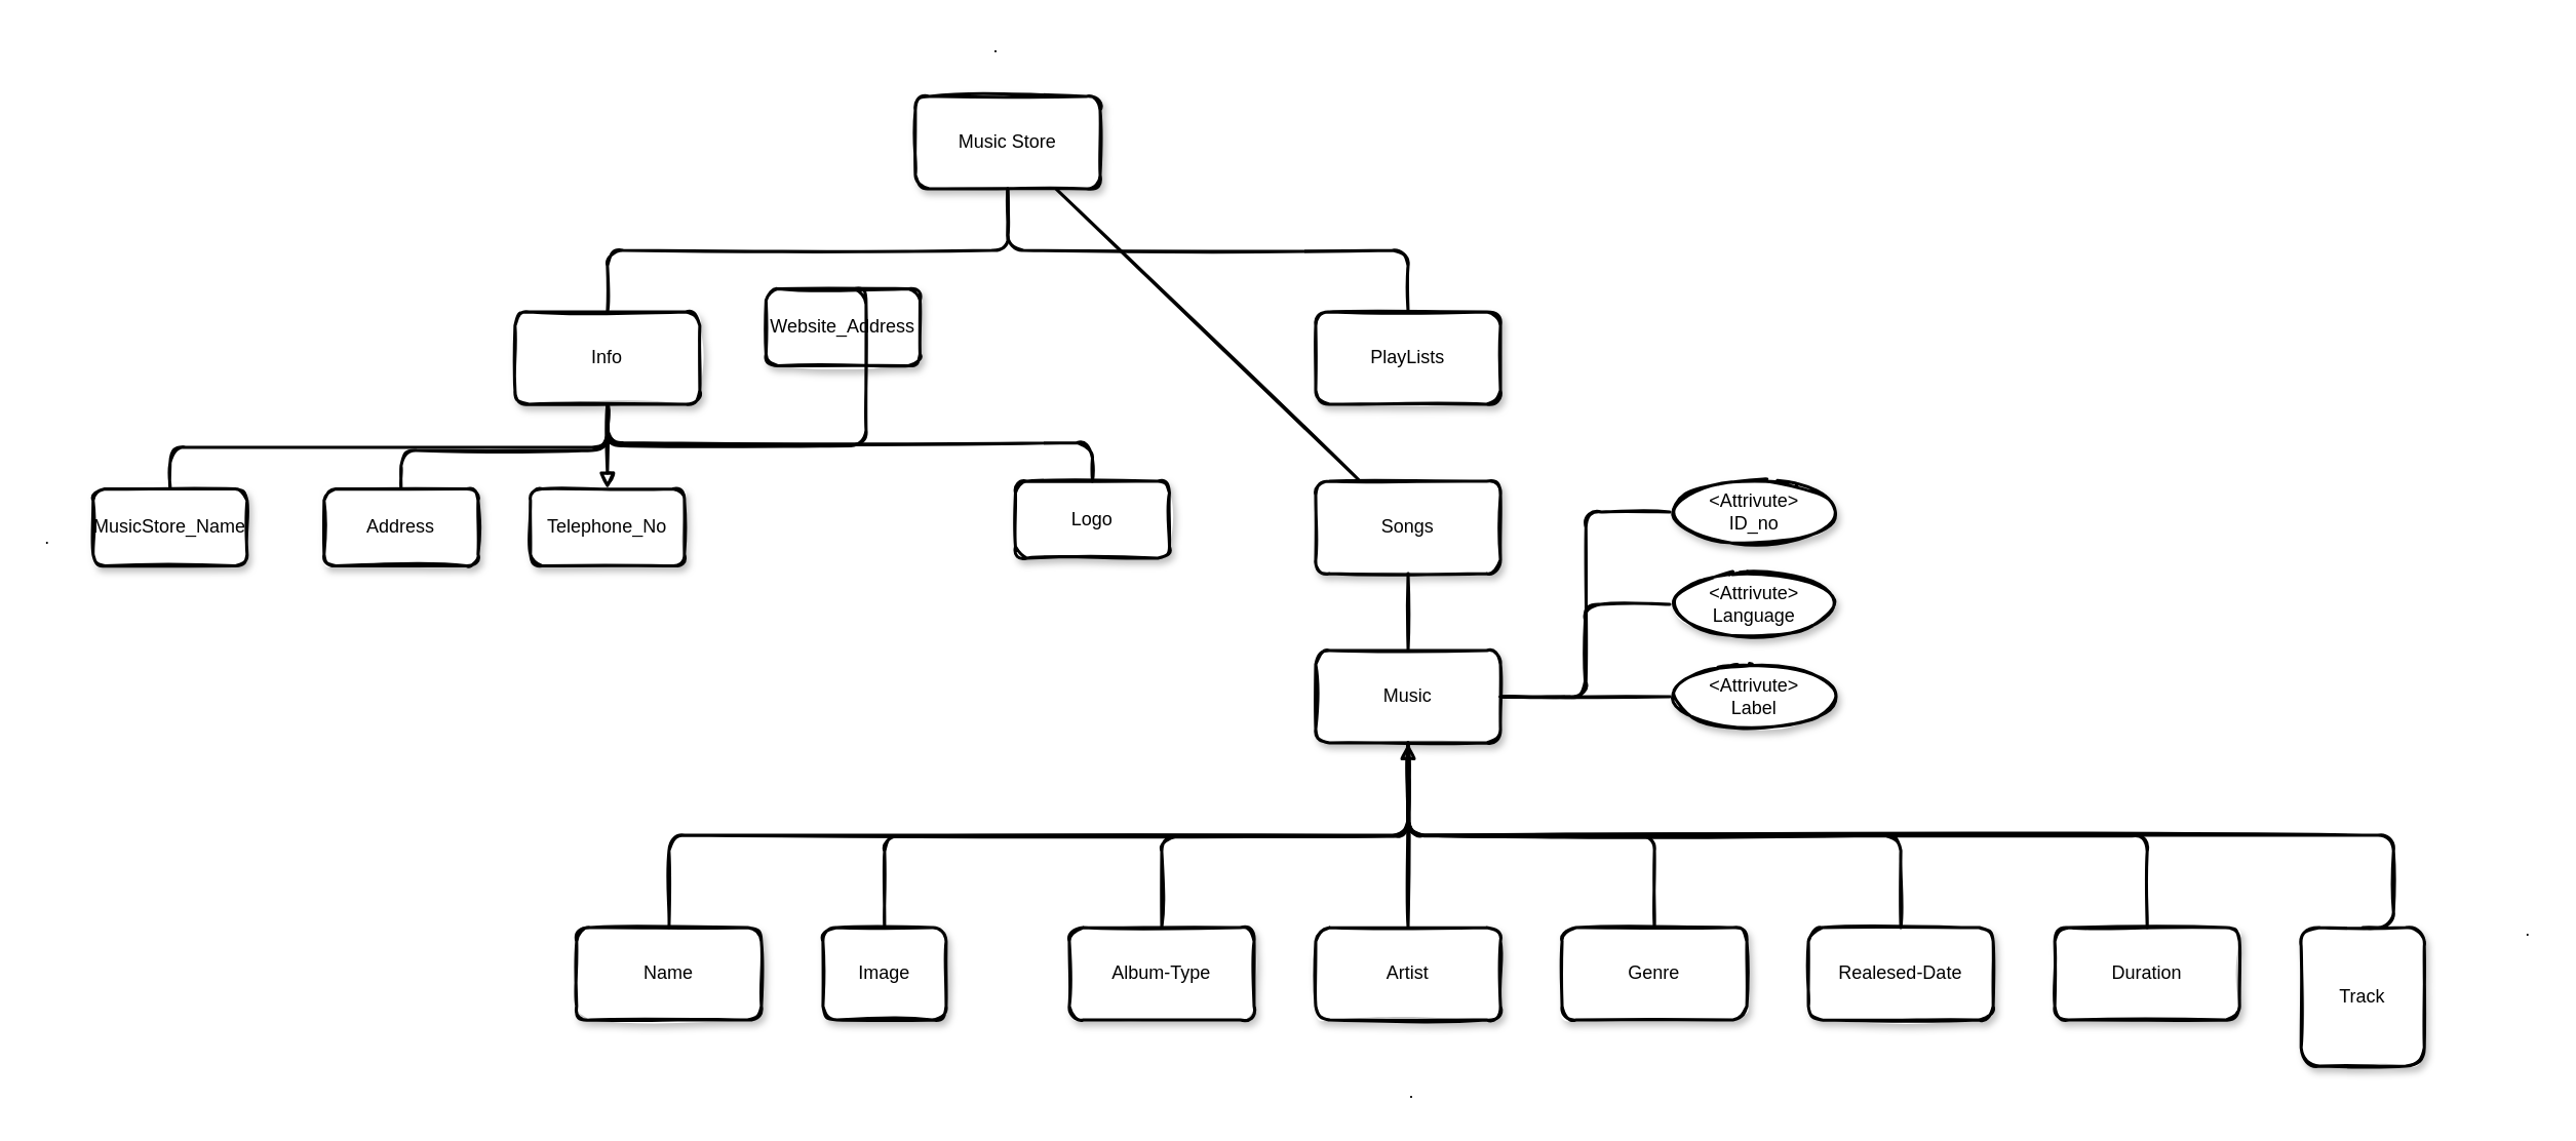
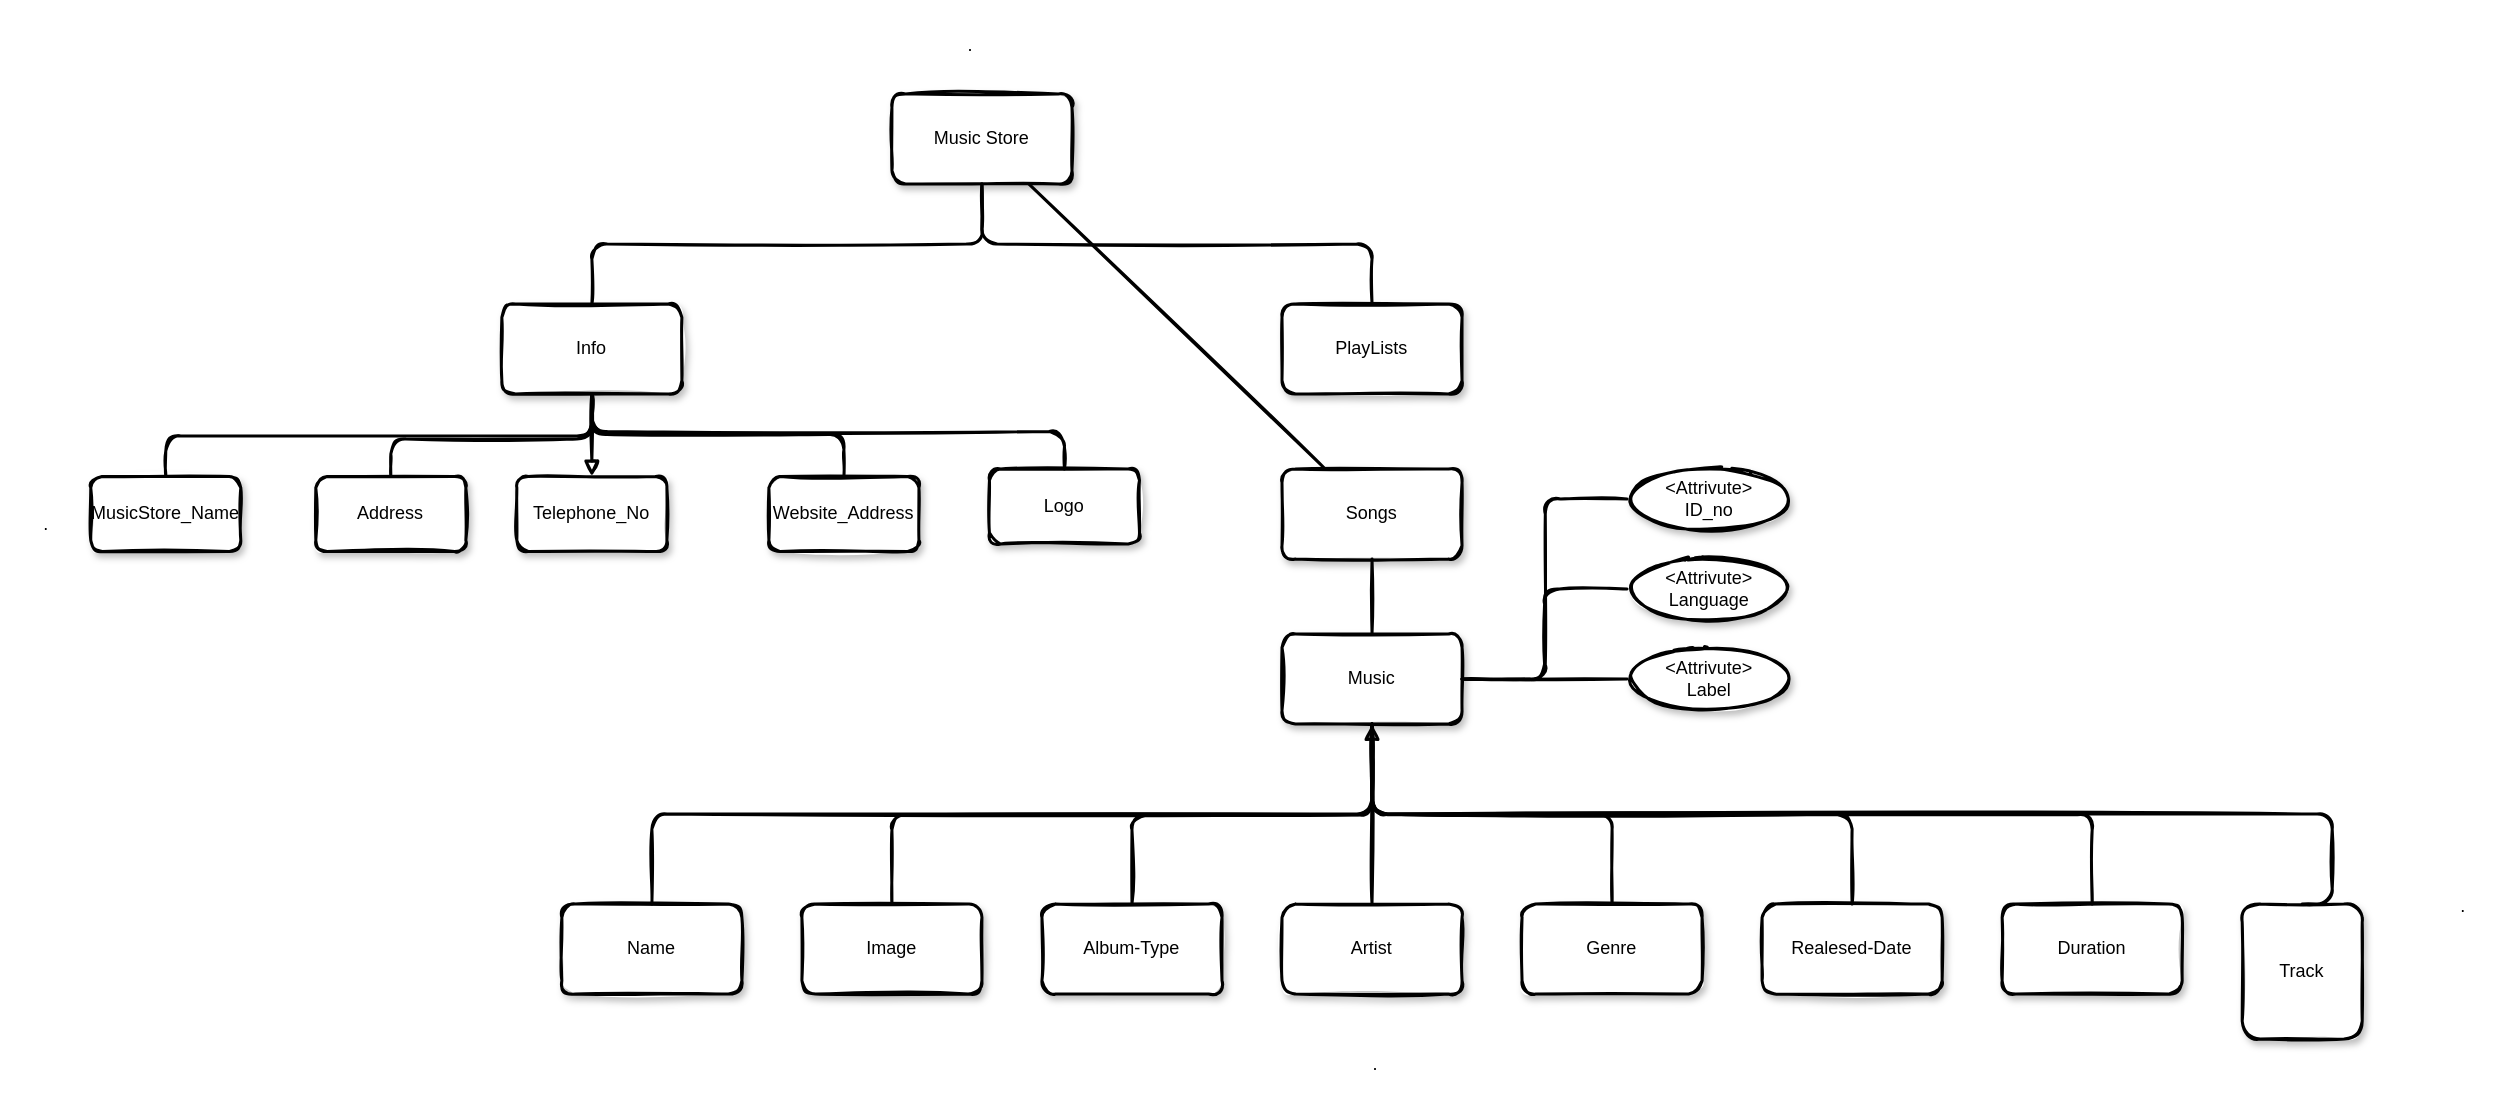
- <mxCell id="29" value="Website_Address" style="rounded=1;whiteSpace=wrap;html=1;sketch=1;shadow=1;glass=0;strokeWidth=2;" parent="1" vertex="1"><mxGeometry x="497" y="187" width="100" height="50" as="geometry" /></mxCell>
+ <mxCell id="29" value="Website_Address" style="rounded=1;whiteSpace=wrap;html=1;sketch=1;shadow=1;glass=0;strokeWidth=2;" parent="1" vertex="1"><mxGeometry x="512" y="317" width="100" height="50" as="geometry" /></mxCell>
- <mxCell id="10" value="Image" style="rounded=1;whiteSpace=wrap;html=1;sketch=1;shadow=1;glass=0;strokeWidth=2;" parent="1" vertex="1"><mxGeometry x="534" y="602" width="80" height="60" as="geometry" /></mxCell>
+ <mxCell id="10" value="Image" style="rounded=1;whiteSpace=wrap;html=1;sketch=1;shadow=1;glass=0;strokeWidth=2;" parent="1" vertex="1"><mxGeometry x="534" y="602" width="120" height="60" as="geometry" /></mxCell>
